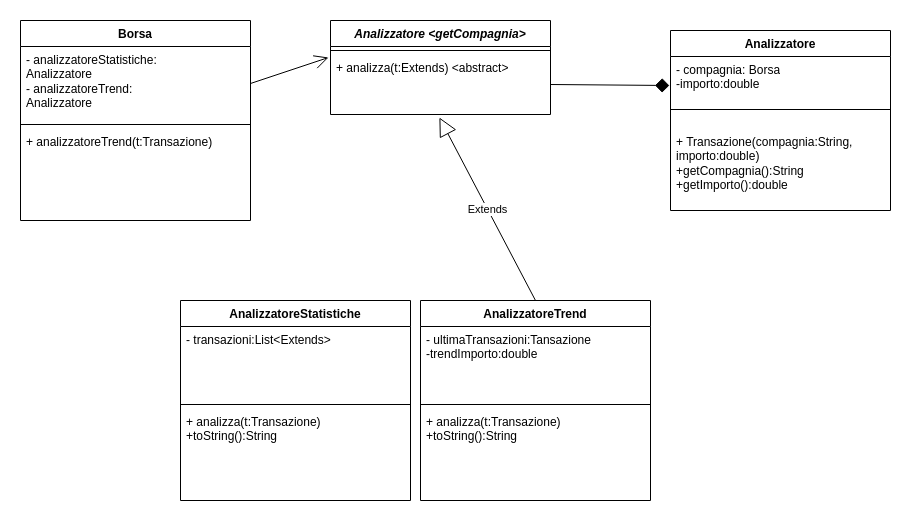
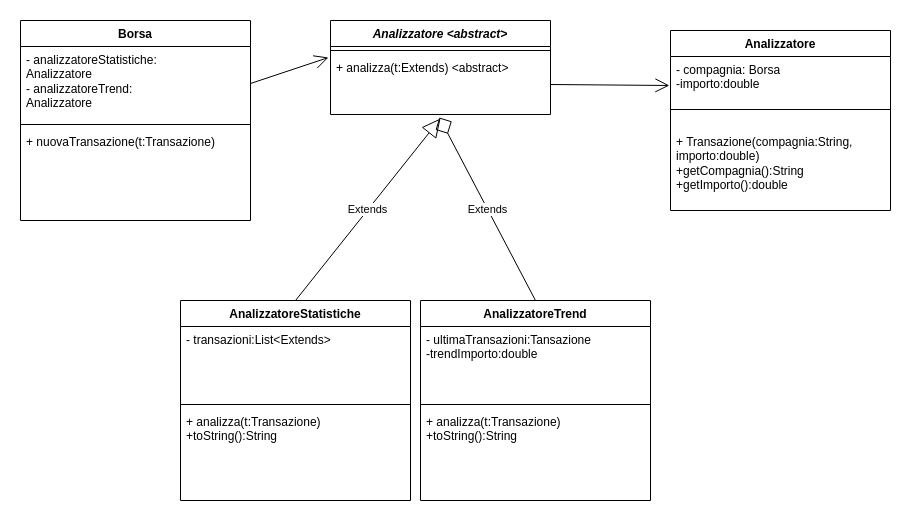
- <mxCell id="6" value="&lt;i&gt;Analizzatore &amp;lt;getCompagnia&amp;gt;&lt;/i&gt;" style="swimlane;fontStyle=1;align=center;verticalAlign=top;childLayout=stackLayout;horizontal=1;startSize=26;horizontalStack=0;resizeParent=1;resizeParentMax=0;resizeLast=0;collapsible=1;marginBottom=0;whiteSpace=wrap;html=1;" vertex="1" parent="1"><mxGeometry x="330" y="20" width="220" height="94" as="geometry" /></mxCell>
+ <mxCell id="6" value="&lt;i&gt;Analizzatore &amp;lt;abstract&amp;gt;&lt;/i&gt;" style="swimlane;fontStyle=1;align=center;verticalAlign=top;childLayout=stackLayout;horizontal=1;startSize=26;horizontalStack=0;resizeParent=1;resizeParentMax=0;resizeLast=0;collapsible=1;marginBottom=0;whiteSpace=wrap;html=1;" vertex="1" parent="1"><mxGeometry x="330" y="20" width="220" height="94" as="geometry" /></mxCell>
- <mxCell id="24" value="" style="endArrow=diamond;endFill=1;endSize=12;html=1;rounded=0;exitX=1;exitY=0.5;exitDx=0;exitDy=0;entryX=-0.005;entryY=0.853;entryDx=0;entryDy=0;entryPerimeter=0;" edge="1" parent="1" source="8" target="21"><mxGeometry width="160" relative="1" as="geometry"><mxPoint x="260" y="93" as="sourcePoint" /><mxPoint x="338" y="67" as="targetPoint" /></mxGeometry></mxCell>
+ <mxCell id="24" value="" style="endArrow=open;endFill=1;endSize=12;html=1;rounded=0;exitX=1;exitY=0.5;exitDx=0;exitDy=0;entryX=-0.005;entryY=0.853;entryDx=0;entryDy=0;entryPerimeter=0;" edge="1" parent="1" source="8" target="21"><mxGeometry width="160" relative="1" as="geometry"><mxPoint x="260" y="93" as="sourcePoint" /><mxPoint x="338" y="67" as="targetPoint" /></mxGeometry></mxCell>
- <mxCell id="19" value="Extends" style="endArrow=block;endSize=16;endFill=0;html=1;rounded=0;entryX=0.495;entryY=1.05;entryDx=0;entryDy=0;entryPerimeter=0;exitX=0.5;exitY=0;exitDx=0;exitDy=0;" edge="1" parent="1" source="15" target="8"><mxGeometry width="160" relative="1" as="geometry"><mxPoint x="305" y="310" as="sourcePoint" /><mxPoint x="450" y="154" as="targetPoint" /></mxGeometry></mxCell>
+ <mxCell id="19" value="Extends" style="endArrow=diamond;endSize=16;endFill=0;html=1;rounded=0;entryX=0.495;entryY=1.05;entryDx=0;entryDy=0;entryPerimeter=0;exitX=0.5;exitY=0;exitDx=0;exitDy=0;" edge="1" parent="1" source="15" target="8"><mxGeometry width="160" relative="1" as="geometry"><mxPoint x="305" y="310" as="sourcePoint" /><mxPoint x="450" y="154" as="targetPoint" /></mxGeometry></mxCell>
- <mxCell id="5" value="+ analizzatoreTrend(t:Transazione)" style="text;strokeColor=none;fillColor=none;align=left;verticalAlign=top;spacingLeft=4;spacingRight=4;overflow=hidden;rotatable=0;points=[[0,0.5],[1,0.5]];portConstraint=eastwest;whiteSpace=wrap;html=1;" vertex="1" parent="2"><mxGeometry y="108" width="230" height="92" as="geometry" /></mxCell>
+ <mxCell id="5" value="+ nuovaTransazione(t:Transazione)" style="text;strokeColor=none;fillColor=none;align=left;verticalAlign=top;spacingLeft=4;spacingRight=4;overflow=hidden;rotatable=0;points=[[0,0.5],[1,0.5]];portConstraint=eastwest;whiteSpace=wrap;html=1;" vertex="1" parent="2"><mxGeometry y="108" width="230" height="92" as="geometry" /></mxCell>
+ <mxCell id="14" value="Extends" style="endArrow=block;endSize=16;endFill=0;html=1;rounded=0;entryX=0.5;entryY=1.067;entryDx=0;entryDy=0;entryPerimeter=0;exitX=0.5;exitY=0;exitDx=0;exitDy=0;" edge="1" parent="1" source="10" target="8"><mxGeometry width="160" relative="1" as="geometry"><mxPoint x="220" y="350" as="sourcePoint" /><mxPoint x="380" y="350" as="targetPoint" /></mxGeometry></mxCell>
